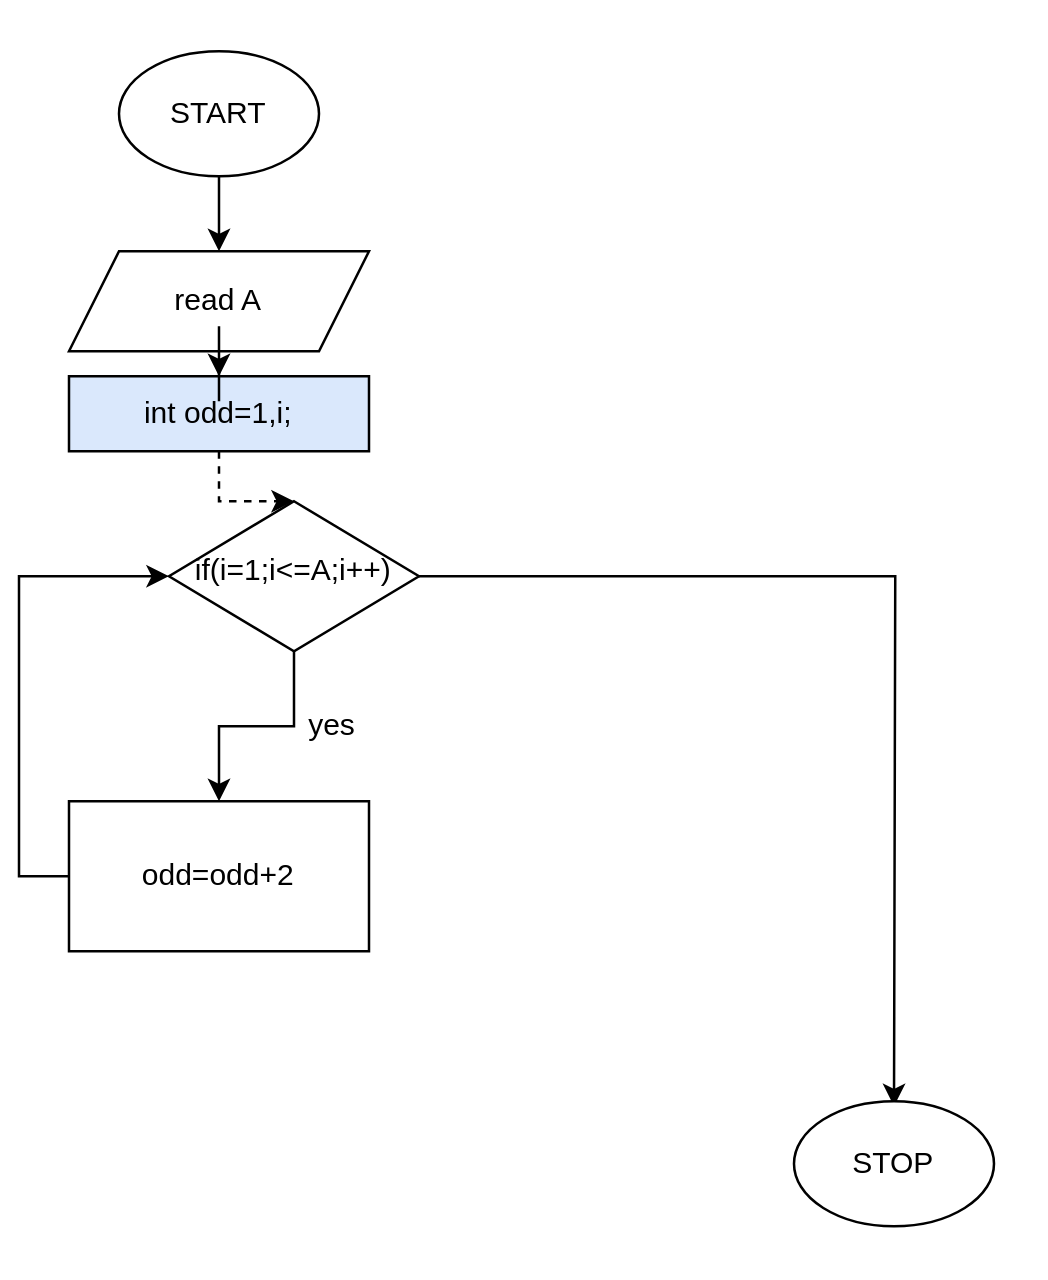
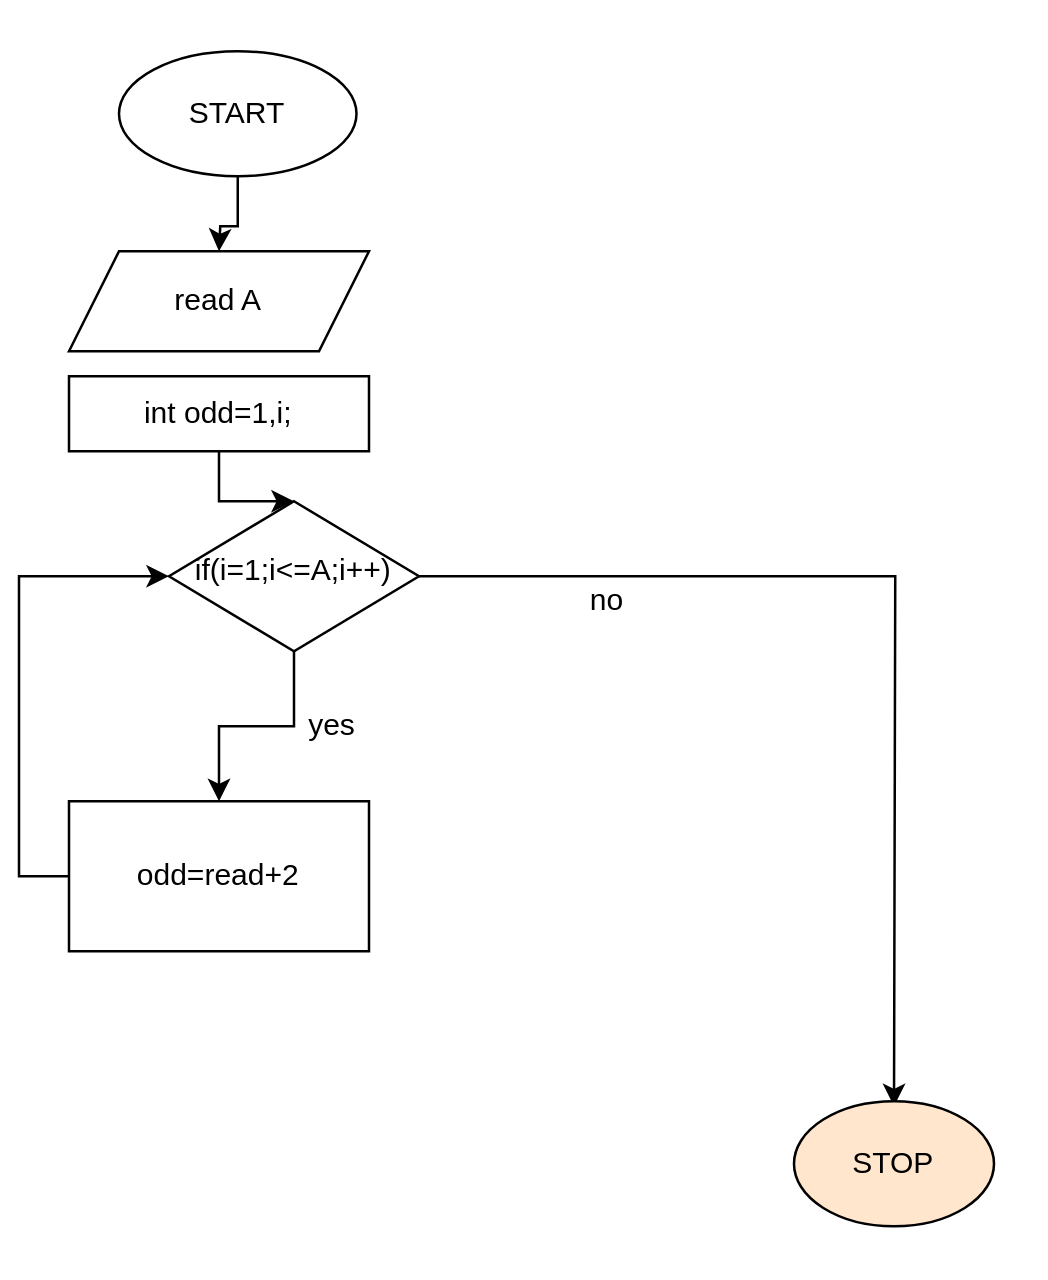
- <mxCell id="5" value="START" style="ellipse;whiteSpace=wrap;html=1;" vertex="1" parent="1"><mxGeometry x="40" y="20" width="80" height="50" as="geometry" /></mxCell>
+ <mxCell id="5" value="START" style="ellipse;whiteSpace=wrap;html=1;" vertex="1" parent="1"><mxGeometry x="40" y="20" width="95" height="50" as="geometry" /></mxCell>
- <mxCell id="13" style="edgeStyle=orthogonalEdgeStyle;rounded=0;orthogonalLoop=1;jettySize=auto;html=1;entryX=0.5;entryY=0;entryDx=0;entryDy=0;" edge="1" parent="1" source="8" target="12"><mxGeometry relative="1" as="geometry"><mxPoint x="80" y="190" as="targetPoint" /><mxPoint x="80" y="140" as="sourcePoint" /></mxGeometry></mxCell>
- <mxCell id="12" value="int odd=1,i;" style="rounded=0;whiteSpace=wrap;html=1;fillColor=#dae8fc;" vertex="1" parent="1"><mxGeometry x="20" y="150" width="120" height="30" as="geometry" /></mxCell>
+ <mxCell id="12" value="int odd=1,i;" style="rounded=0;whiteSpace=wrap;html=1;" vertex="1" parent="1"><mxGeometry x="20" y="150" width="120" height="30" as="geometry" /></mxCell>
- <mxCell id="7" style="edgeStyle=orthogonalEdgeStyle;rounded=0;orthogonalLoop=1;jettySize=auto;html=1;dashed=1;" edge="1" parent="1" source="12" target="3"><mxGeometry relative="1" as="geometry"><mxPoint x="80" y="160" as="targetPoint" /></mxGeometry></mxCell>
+ <mxCell id="7" style="edgeStyle=orthogonalEdgeStyle;rounded=0;orthogonalLoop=1;jettySize=auto;html=1;" edge="1" parent="1" source="12" target="3"><mxGeometry relative="1" as="geometry"><mxPoint x="80" y="160" as="targetPoint" /></mxGeometry></mxCell>
+ <mxCell id="9" value="no" style="text;html=1;align=center;verticalAlign=middle;resizable=0;points=[];autosize=1;" vertex="1" parent="1"><mxGeometry x="220" y="230" width="30" height="20" as="geometry" /></mxCell>
- <mxCell id="15" value="odd=odd+2" style="rounded=0;whiteSpace=wrap;html=1;" vertex="1" parent="1"><mxGeometry x="20" y="320" width="120" height="60" as="geometry" /></mxCell>
+ <mxCell id="15" value="odd=read+2" style="rounded=0;whiteSpace=wrap;html=1;" vertex="1" parent="1"><mxGeometry x="20" y="320" width="120" height="60" as="geometry" /></mxCell>
- <mxCell id="6" value="STOP" style="ellipse;whiteSpace=wrap;html=1;" vertex="1" parent="1"><mxGeometry x="310" y="440" width="80" height="50" as="geometry" /></mxCell>
+ <mxCell id="6" value="STOP" style="ellipse;whiteSpace=wrap;html=1;fillColor=#ffe6cc;" vertex="1" parent="1"><mxGeometry x="310" y="440" width="80" height="50" as="geometry" /></mxCell>
